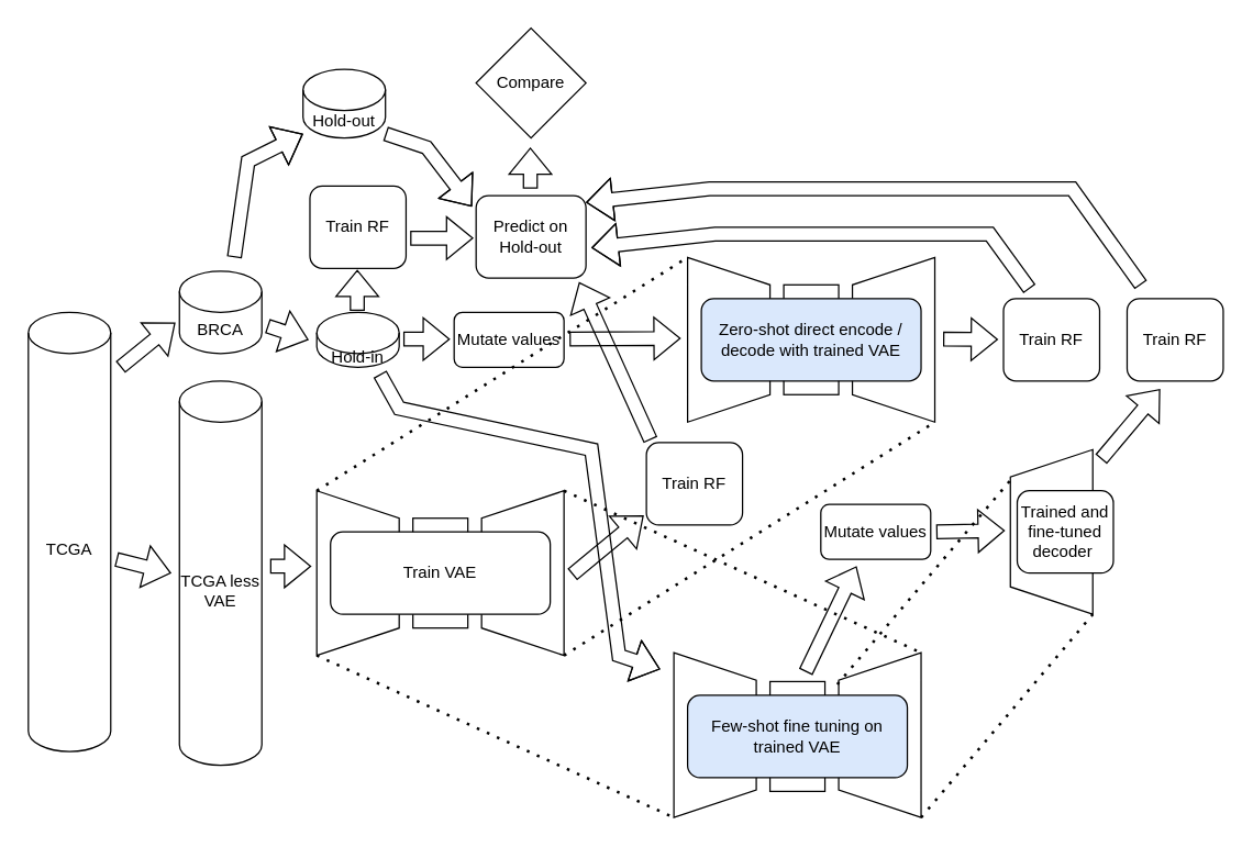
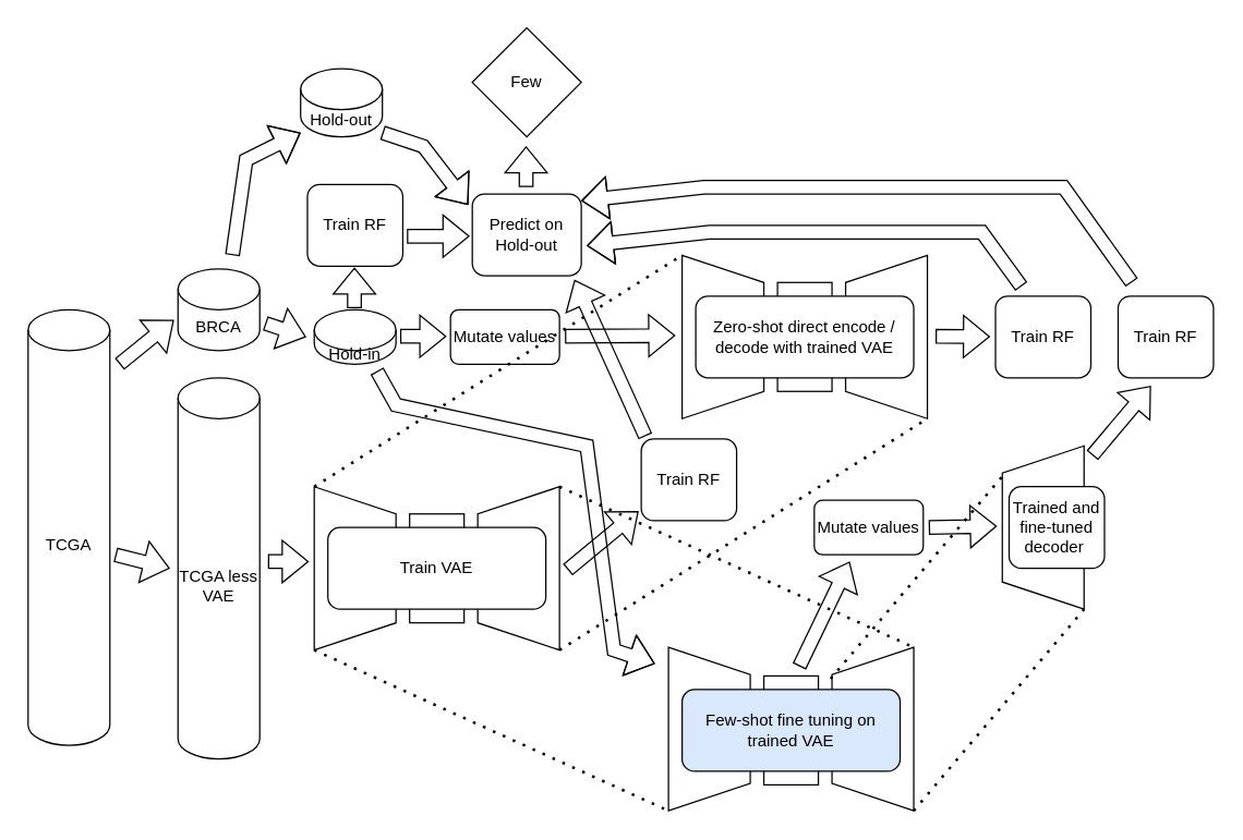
- <mxCell id="32" value="Compare" style="rhombus;whiteSpace=wrap;html=1;" parent="1" vertex="1"><mxGeometry x="346" y="20" width="80" height="80" as="geometry" /></mxCell>
+ <mxCell id="32" value="Few" style="rhombus;whiteSpace=wrap;html=1;" parent="1" vertex="1"><mxGeometry x="346" y="20" width="80" height="80" as="geometry" /></mxCell>
- <mxCell id="25" value="Zero-shot direct encode / decode with trained VAE" style="rounded=1;whiteSpace=wrap;html=1;fillColor=#dae8fc;" vertex="1" parent="21"><mxGeometry x="10" y="30" width="160" height="60" as="geometry" /></mxCell>
+ <mxCell id="25" value="Zero-shot direct encode / decode with trained VAE" style="rounded=1;whiteSpace=wrap;html=1;" vertex="1" parent="21"><mxGeometry x="10" y="30" width="160" height="60" as="geometry" /></mxCell>
